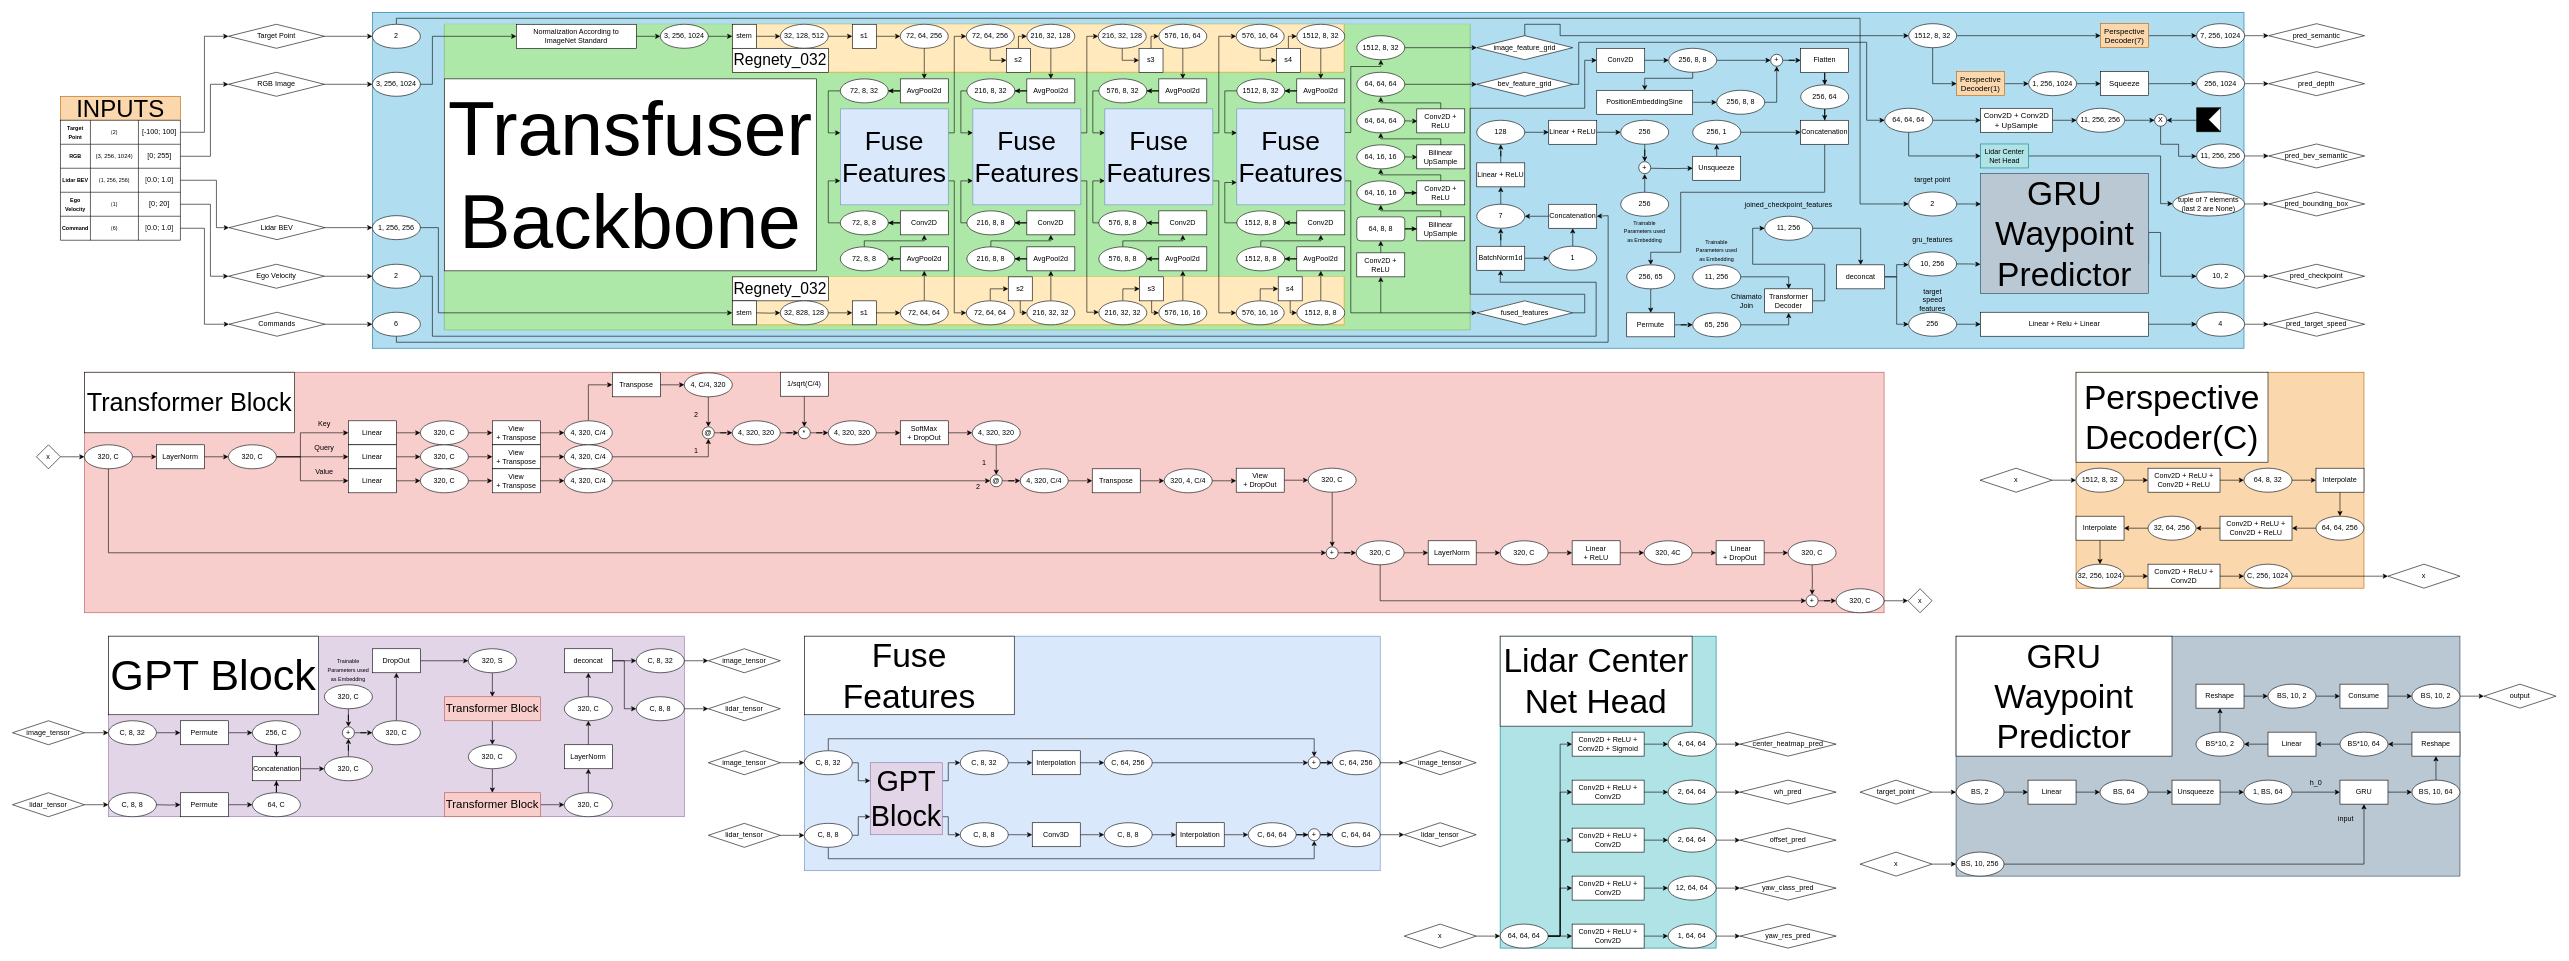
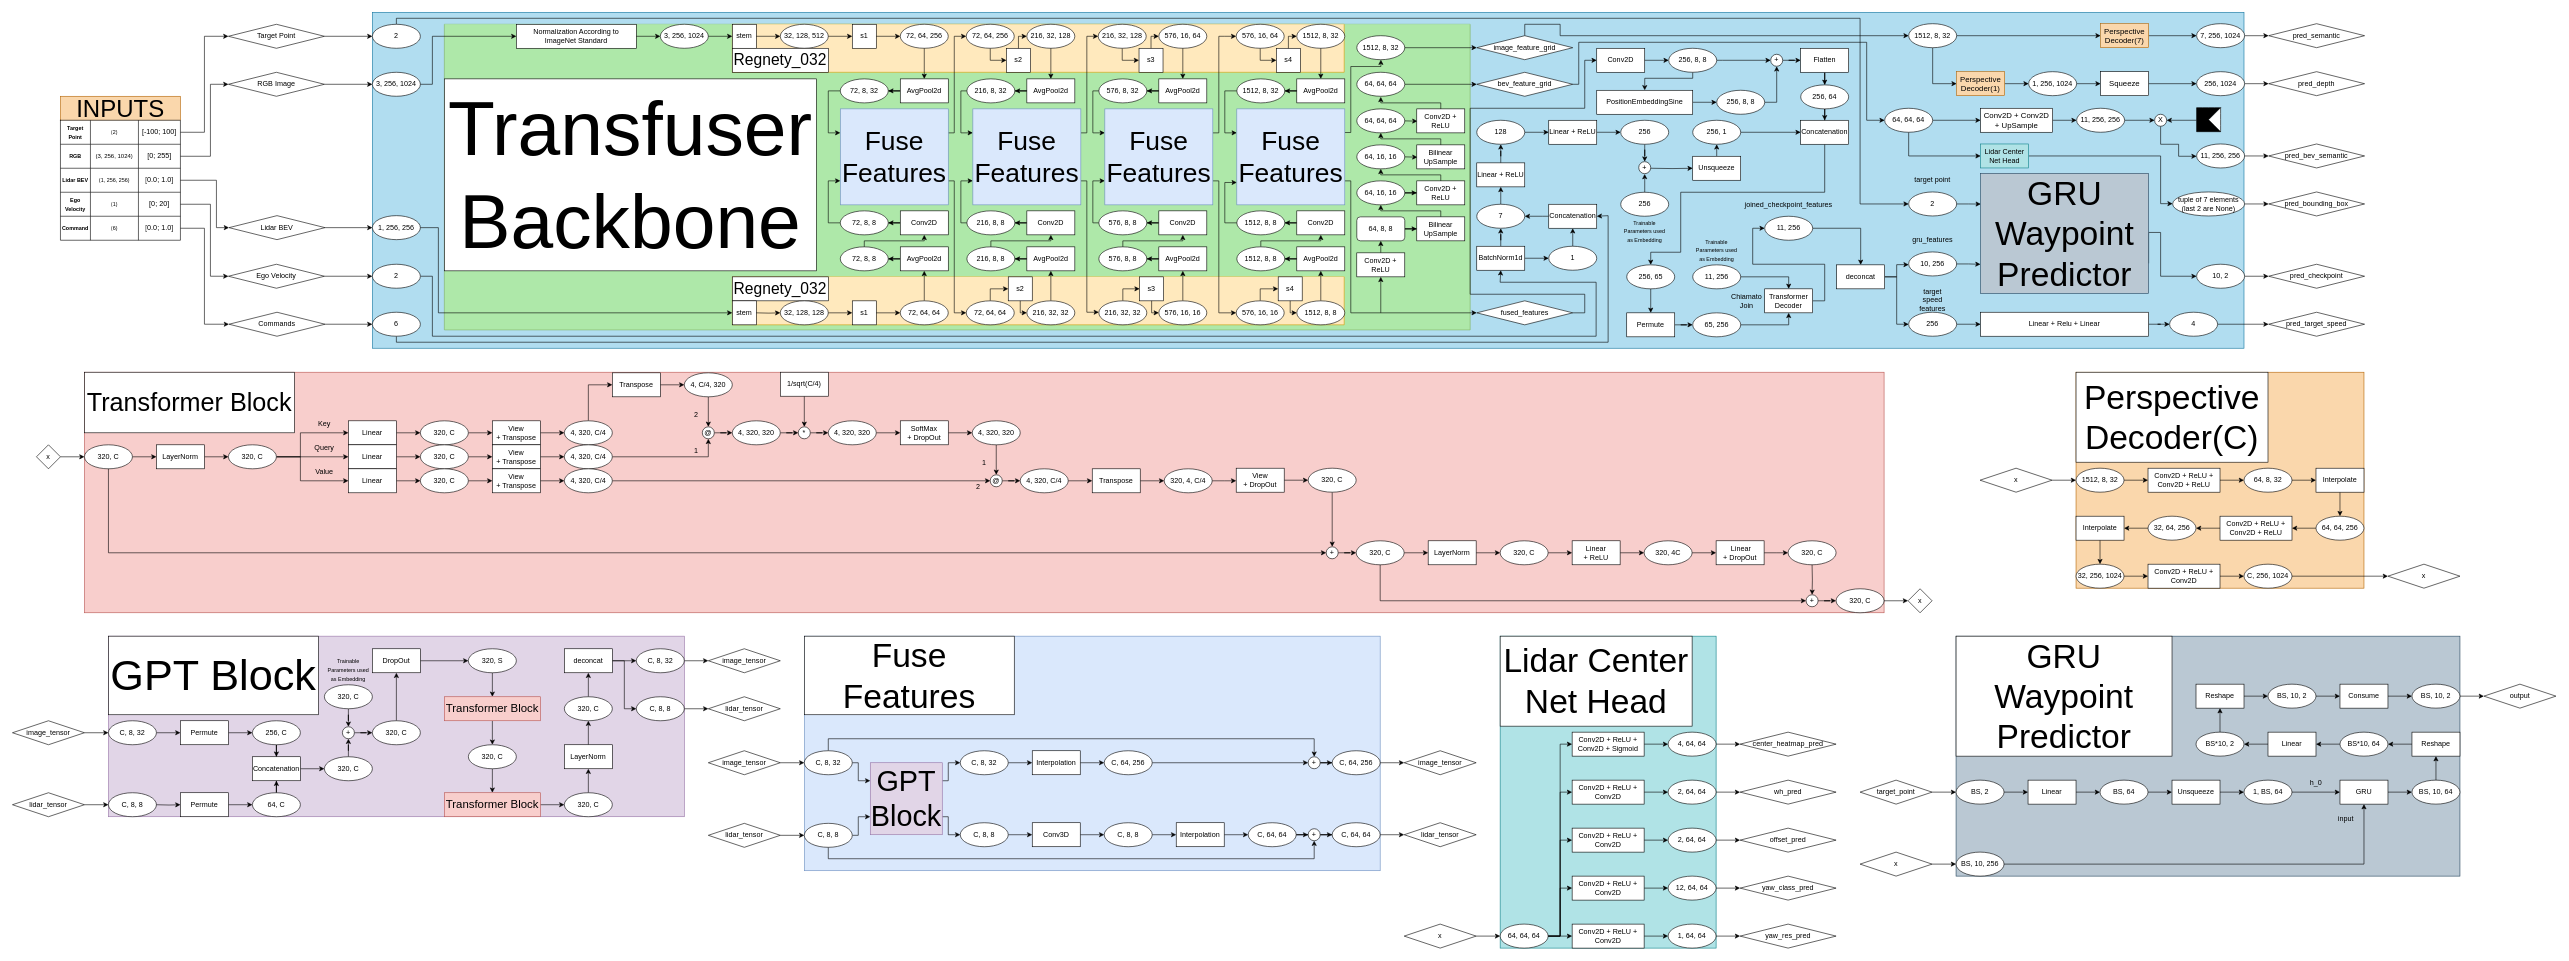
- <mxCell id="266" value="32, 828, 128" style="ellipse;whiteSpace=wrap;html=1;" parent="1" vertex="1"><mxGeometry x="1300" y="501" width="80" height="40" as="geometry" /></mxCell>
+ <mxCell id="266" value="32, 128, 128" style="ellipse;whiteSpace=wrap;html=1;" parent="1" vertex="1"><mxGeometry x="1300" y="501" width="80" height="40" as="geometry" /></mxCell>
- <mxCell id="144" value="4" style="ellipse;whiteSpace=wrap;html=1;" parent="1" vertex="1"><mxGeometry x="3661" y="520" width="80" height="40" as="geometry" /></mxCell>
+ <mxCell id="144" value="4" style="ellipse;whiteSpace=wrap;html=1;" parent="1" vertex="1"><mxGeometry x="3616" y="520" width="80" height="40" as="geometry" /></mxCell>
